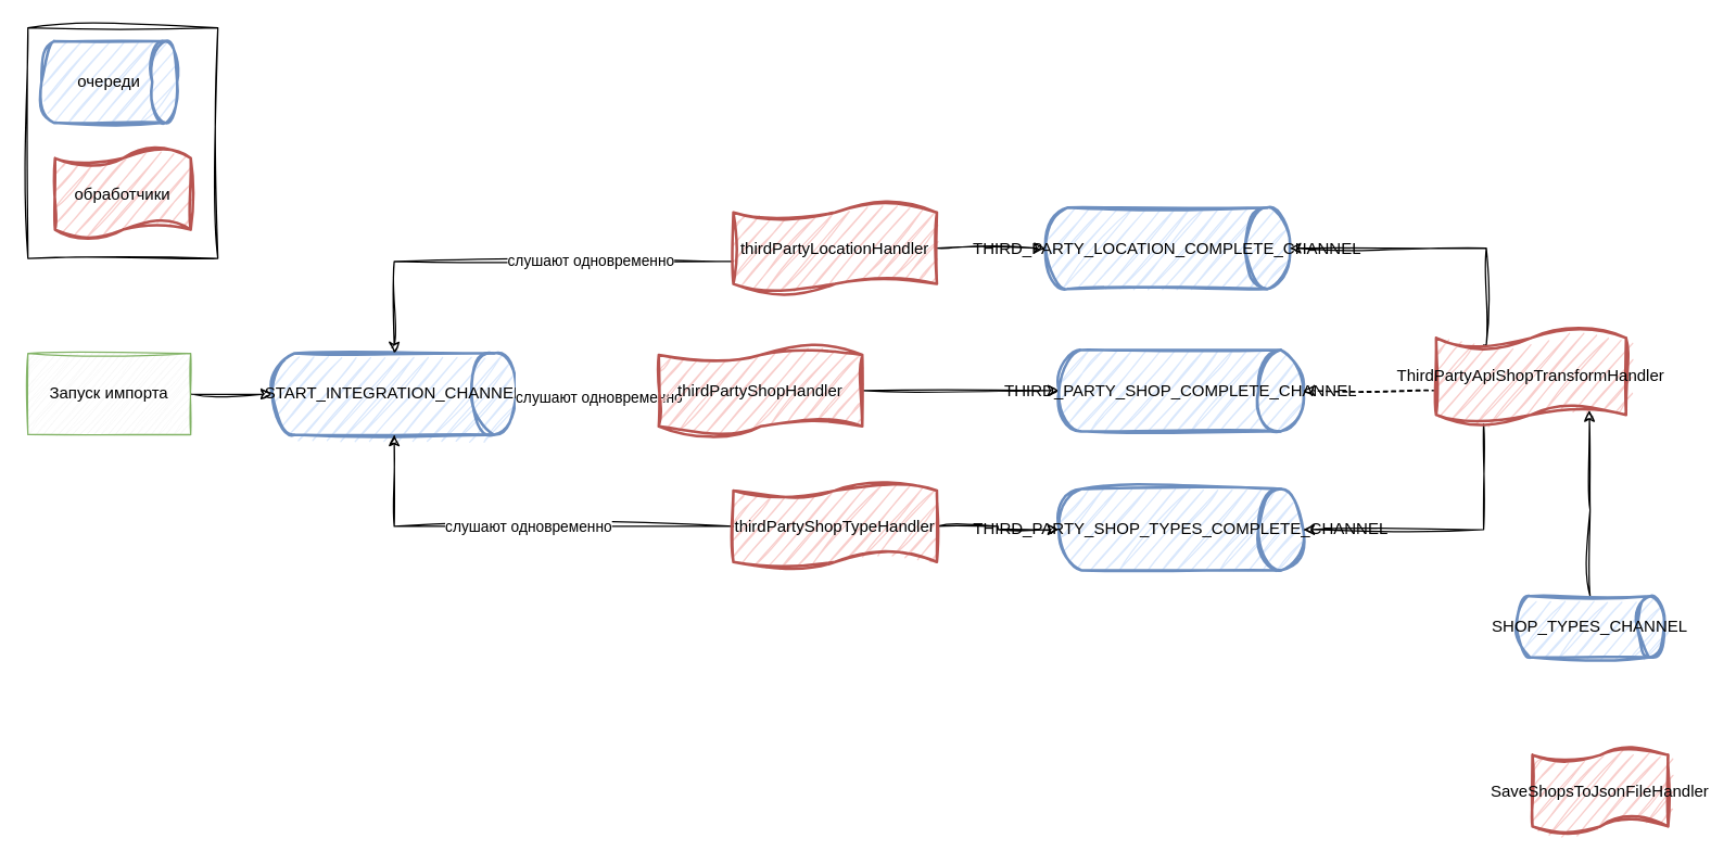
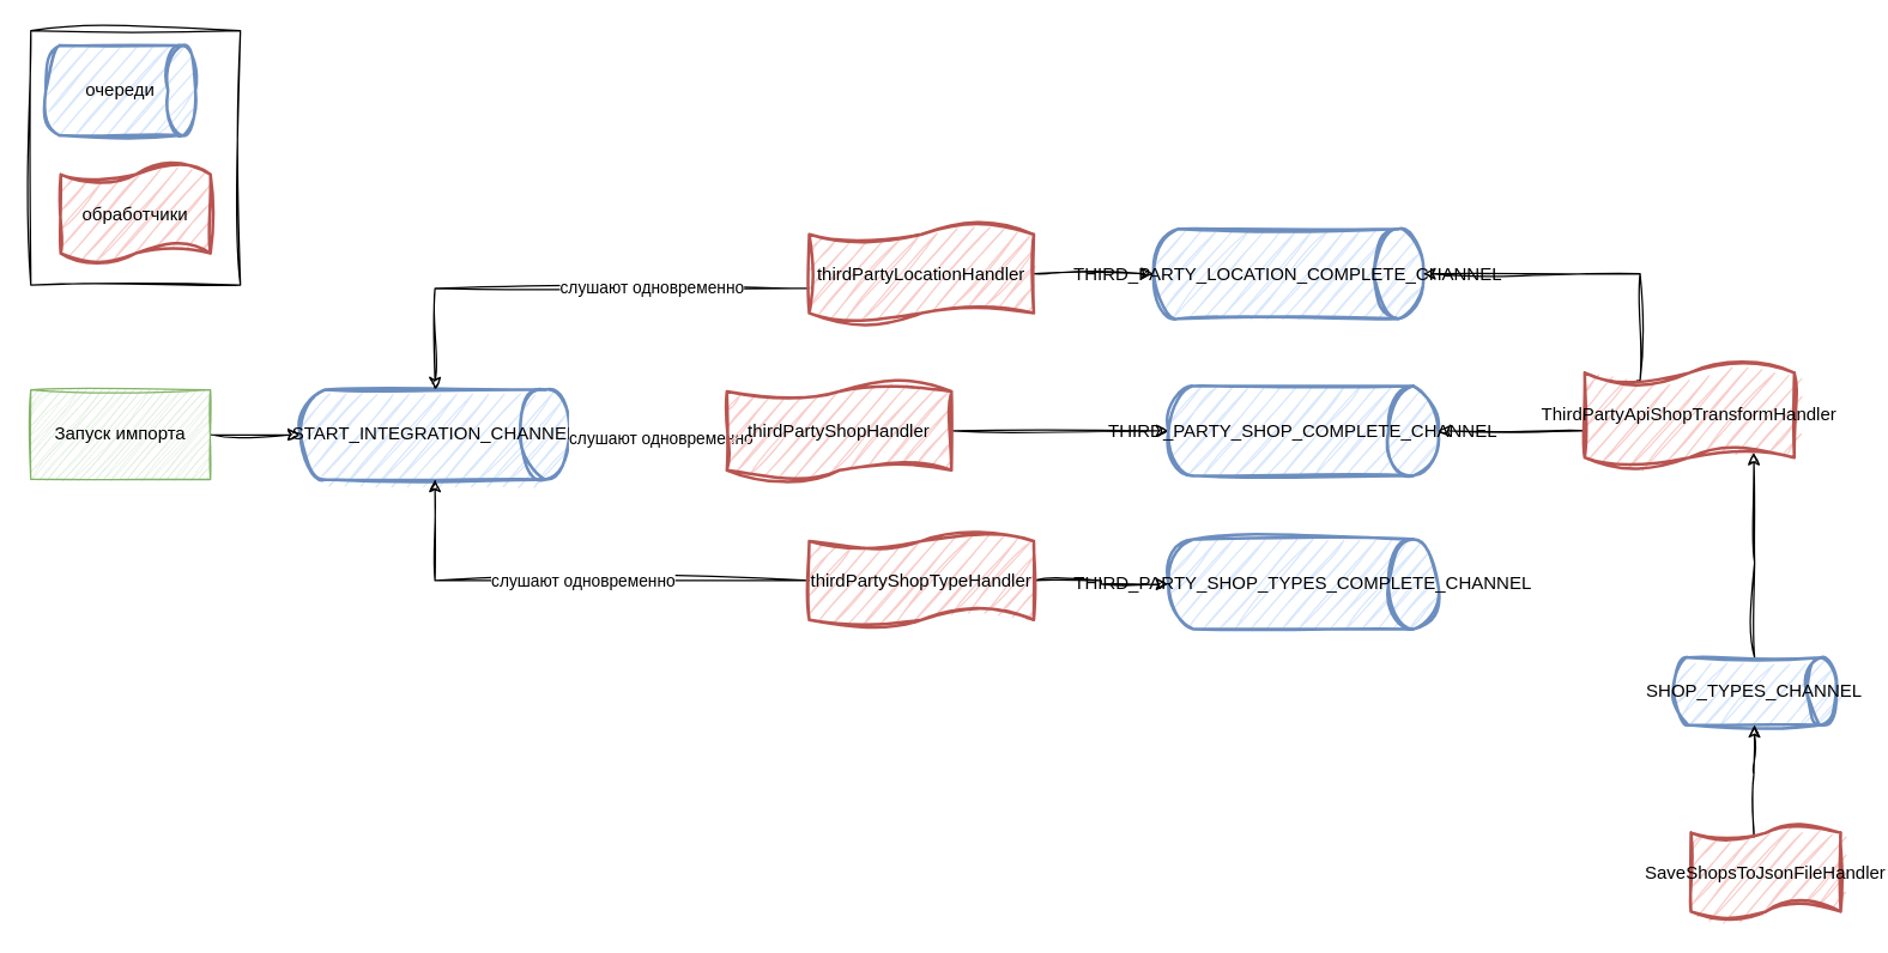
- <mxCell id="20" style="edgeStyle=orthogonalEdgeStyle;rounded=0;orthogonalLoop=1;jettySize=auto;html=1;exitX=0;exitY=0.65;exitDx=0;exitDy=0;exitPerimeter=0;entryX=1;entryY=0.5;entryDx=0;entryDy=0;entryPerimeter=0;sketch=1;curveFitting=1;jiggle=2;dashed=1;" edge="1" parent="1" source="22" target="17"><mxGeometry relative="1" as="geometry" /></mxCell>
+ <mxCell id="20" style="edgeStyle=orthogonalEdgeStyle;rounded=0;orthogonalLoop=1;jettySize=auto;html=1;exitX=0;exitY=0.65;exitDx=0;exitDy=0;exitPerimeter=0;entryX=1;entryY=0.5;entryDx=0;entryDy=0;entryPerimeter=0;sketch=1;curveFitting=1;jiggle=2;" edge="1" parent="1" source="22" target="17"><mxGeometry relative="1" as="geometry" /></mxCell>
- <mxCell id="4" value="Запуск импорта" style="rounded=0;whiteSpace=wrap;html=1;fillColor=#f5f5f5;strokeColor=#82b366;sketch=1;curveFitting=1;jiggle=2;" vertex="1" parent="1"><mxGeometry x="20" y="260" width="120" height="60" as="geometry" /></mxCell>
+ <mxCell id="4" value="Запуск импорта" style="rounded=0;whiteSpace=wrap;html=1;fillColor=#d5e8d4;strokeColor=#82b366;sketch=1;curveFitting=1;jiggle=2;" vertex="1" parent="1"><mxGeometry x="20" y="260" width="120" height="60" as="geometry" /></mxCell>
- <mxCell id="21" style="edgeStyle=orthogonalEdgeStyle;rounded=0;orthogonalLoop=1;jettySize=auto;html=1;exitX=0.25;exitY=1;exitDx=0;exitDy=0;exitPerimeter=0;entryX=1;entryY=0.5;entryDx=0;entryDy=0;entryPerimeter=0;sketch=1;curveFitting=1;jiggle=2;" edge="1" parent="1" source="22" target="18"><mxGeometry relative="1" as="geometry" /></mxCell>
+ <mxCell id="25" style="edgeStyle=orthogonalEdgeStyle;rounded=0;orthogonalLoop=1;jettySize=auto;html=1;exitX=0.42;exitY=0.138;exitDx=0;exitDy=0;exitPerimeter=0;entryX=0.5;entryY=1;entryDx=0;entryDy=0;entryPerimeter=0;sketch=1;curveFitting=1;jiggle=2;" edge="1" parent="1" source="26" target="24"><mxGeometry relative="1" as="geometry" /></mxCell>
